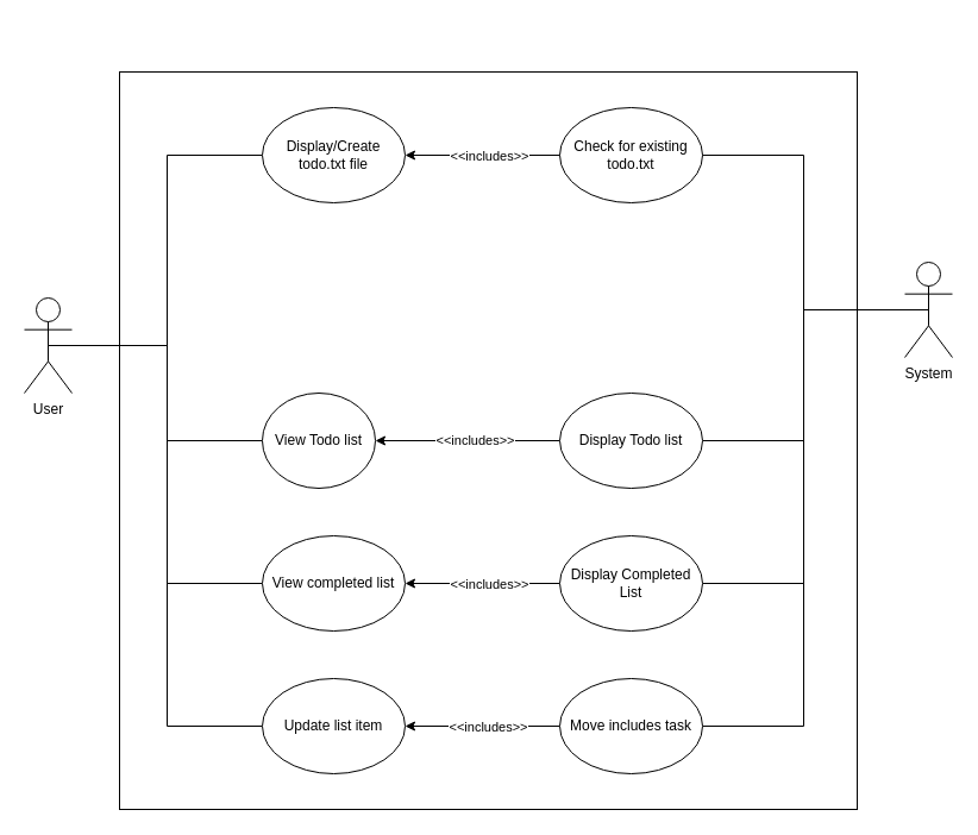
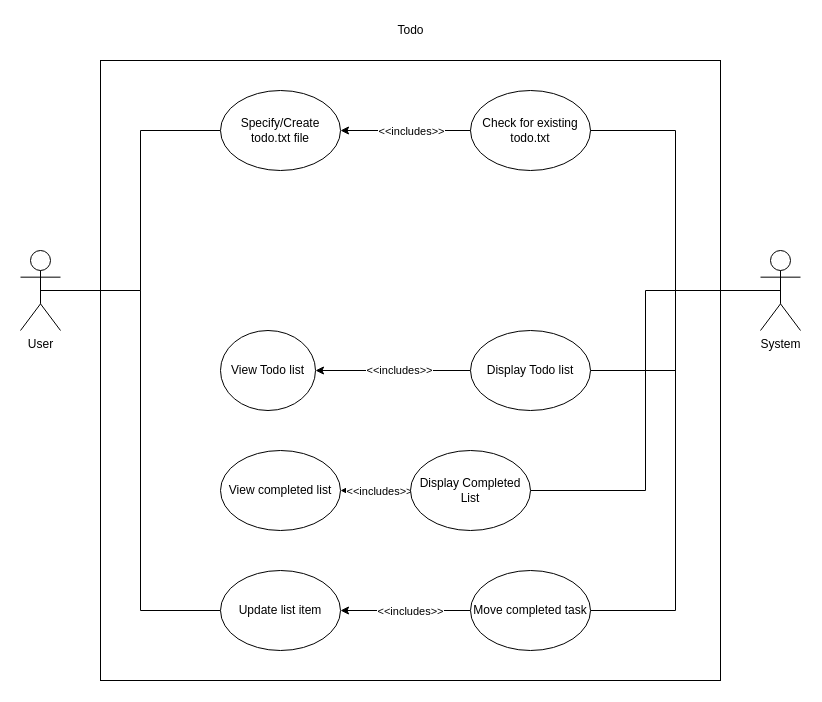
+ <mxCell id="12" value="Todo" style="text;html=1;align=center;verticalAlign=middle;resizable=0;points=[];autosize=1;" vertex="1" parent="1"><mxGeometry x="390" y="20" width="40" height="20" as="geometry" /></mxCell>
- <mxCell id="8" value="Display/Create todo.txt file" style="ellipse;whiteSpace=wrap;html=1;" vertex="1" parent="1"><mxGeometry x="220" y="90" width="120" height="80" as="geometry" /></mxCell>
+ <mxCell id="8" value="Specify/Create todo.txt file" style="ellipse;whiteSpace=wrap;html=1;" vertex="1" parent="1"><mxGeometry x="220" y="90" width="120" height="80" as="geometry" /></mxCell>
- <mxCell id="18" value="System&lt;br&gt;" style="shape=umlActor;verticalLabelPosition=bottom;verticalAlign=top;html=1;outlineConnect=0;" vertex="1" parent="1"><mxGeometry x="760" y="220" width="40" height="80" as="geometry" /></mxCell>
+ <mxCell id="18" value="System&lt;br&gt;" style="shape=umlActor;verticalLabelPosition=bottom;verticalAlign=top;html=1;outlineConnect=0;" vertex="1" parent="1"><mxGeometry x="760" y="250" width="40" height="80" as="geometry" /></mxCell>
- <mxCell id="4" style="edgeStyle=orthogonalEdgeStyle;rounded=0;orthogonalLoop=1;jettySize=auto;html=1;exitX=0.5;exitY=0.5;exitDx=0;exitDy=0;exitPerimeter=0;entryX=0;entryY=0.5;entryDx=0;entryDy=0;endArrow=none;endFill=0;" edge="1" parent="1" source="7" target="13"><mxGeometry relative="1" as="geometry" /></mxCell>
- <mxCell id="5" style="edgeStyle=orthogonalEdgeStyle;rounded=0;orthogonalLoop=1;jettySize=auto;html=1;exitX=0.5;exitY=0.5;exitDx=0;exitDy=0;exitPerimeter=0;entryX=0;entryY=0.5;entryDx=0;entryDy=0;endArrow=none;endFill=0;" edge="1" parent="1" source="7" target="21"><mxGeometry relative="1" as="geometry" /></mxCell>
- <mxCell id="26" value="Display Completed List" style="ellipse;whiteSpace=wrap;html=1;" vertex="1" parent="1"><mxGeometry x="470" y="450" width="120" height="80" as="geometry" /></mxCell>
+ <mxCell id="26" value="Display Completed List" style="ellipse;whiteSpace=wrap;html=1;" vertex="1" parent="1"><mxGeometry x="410" y="450" width="120" height="80" as="geometry" /></mxCell>
- <mxCell id="25" value="Move includes task" style="ellipse;whiteSpace=wrap;html=1;" vertex="1" parent="1"><mxGeometry x="470" y="570" width="120" height="80" as="geometry" /></mxCell>
+ <mxCell id="25" value="Move completed task" style="ellipse;whiteSpace=wrap;html=1;" vertex="1" parent="1"><mxGeometry x="470" y="570" width="120" height="80" as="geometry" /></mxCell>
